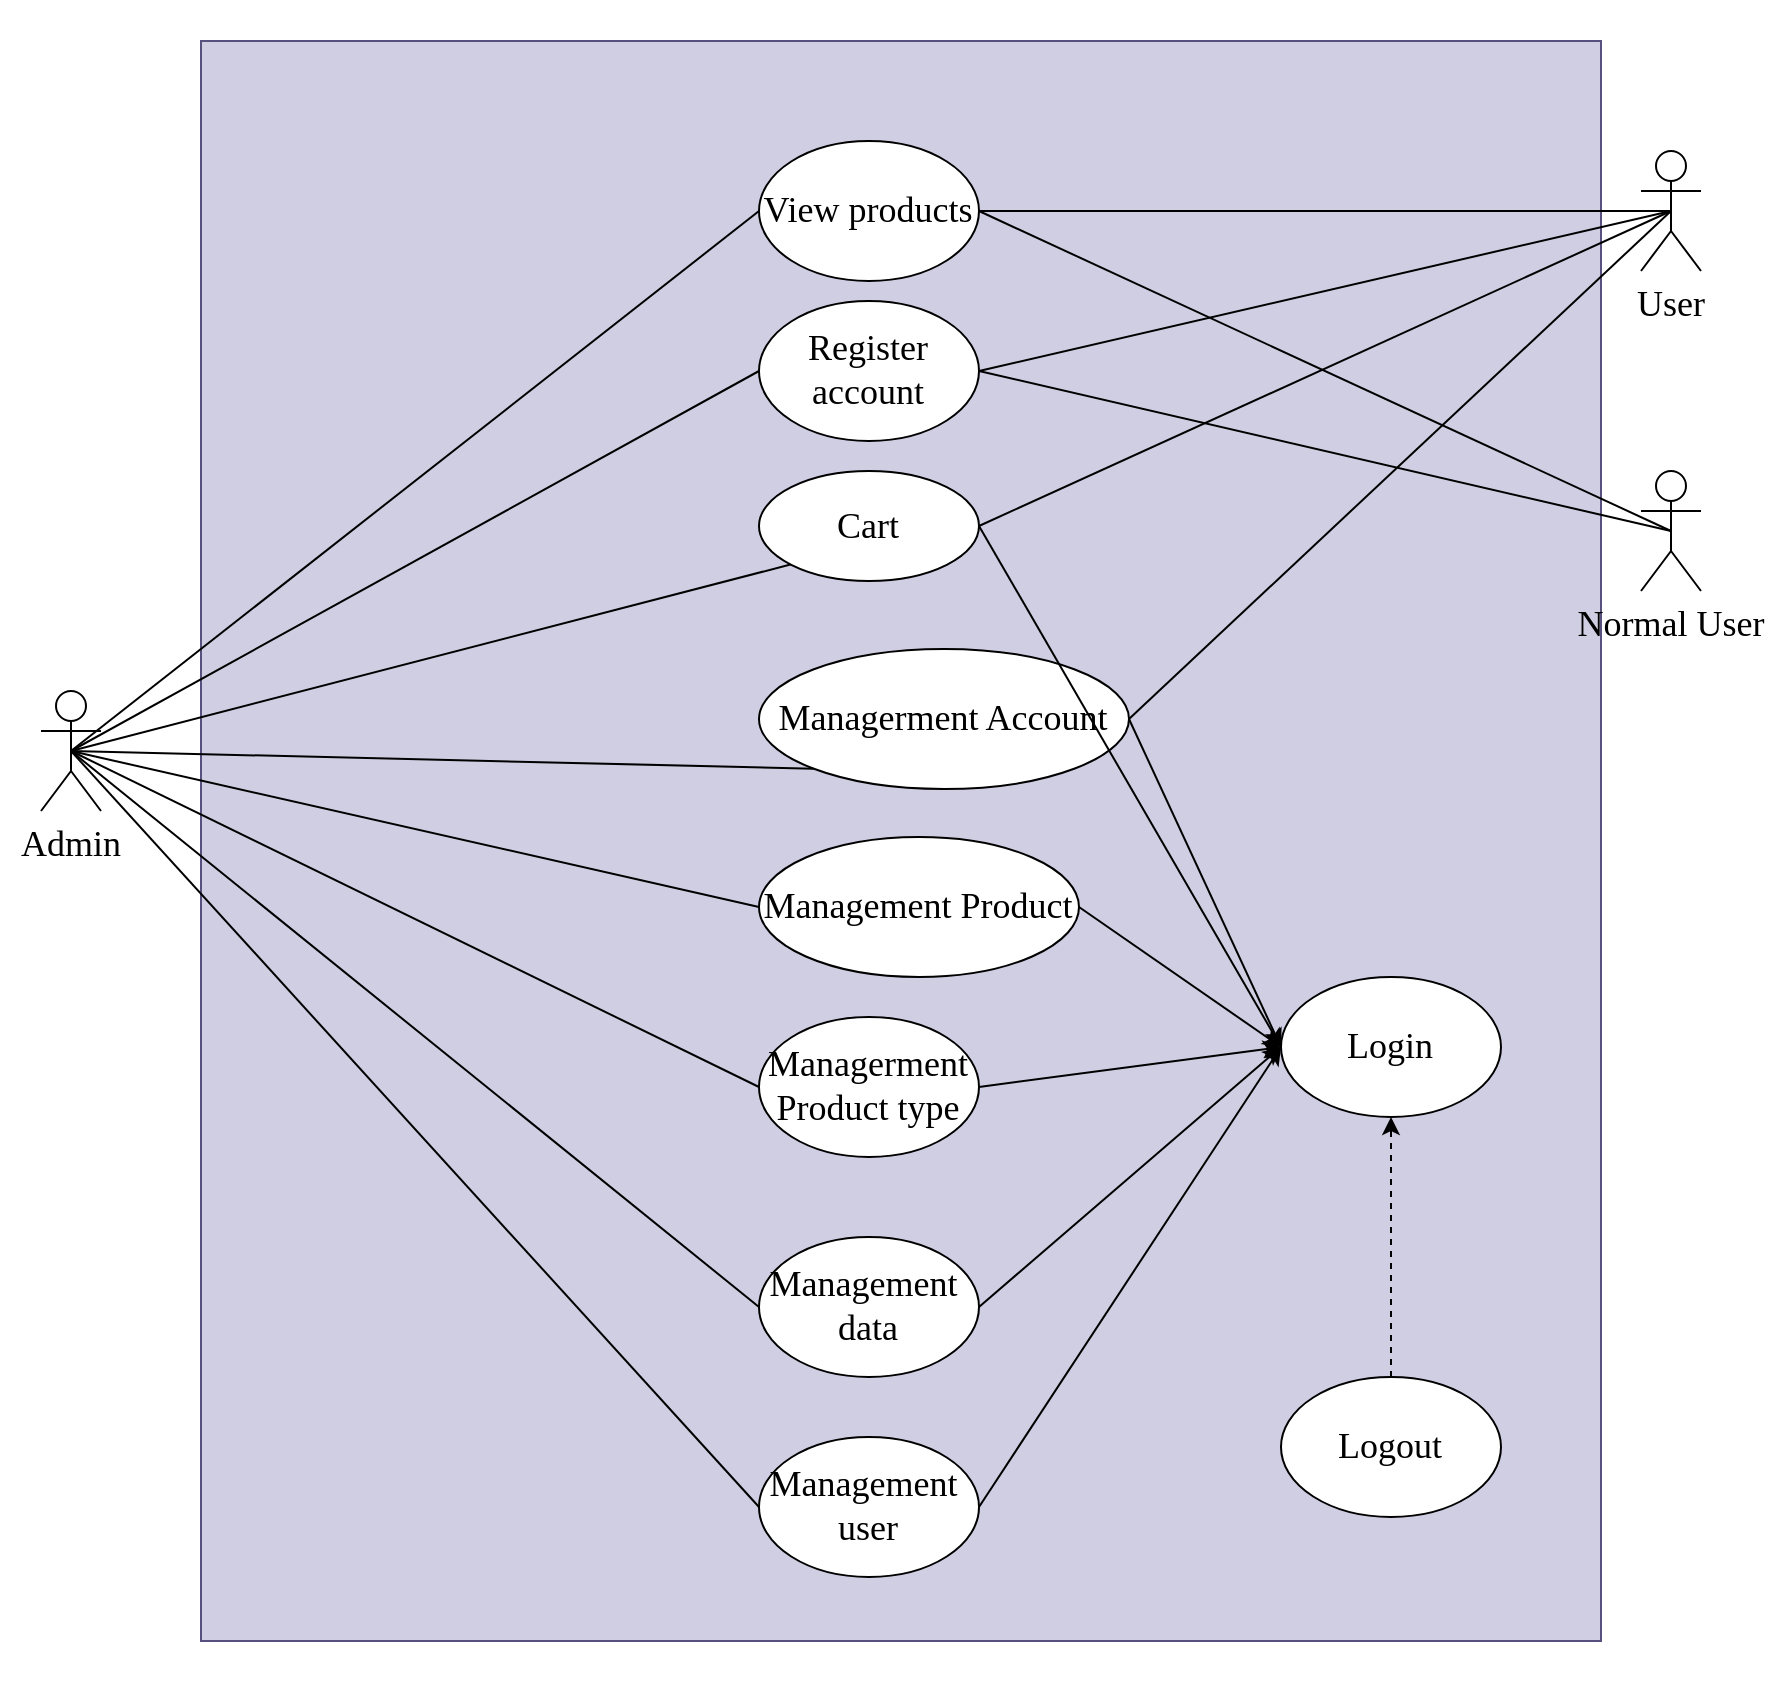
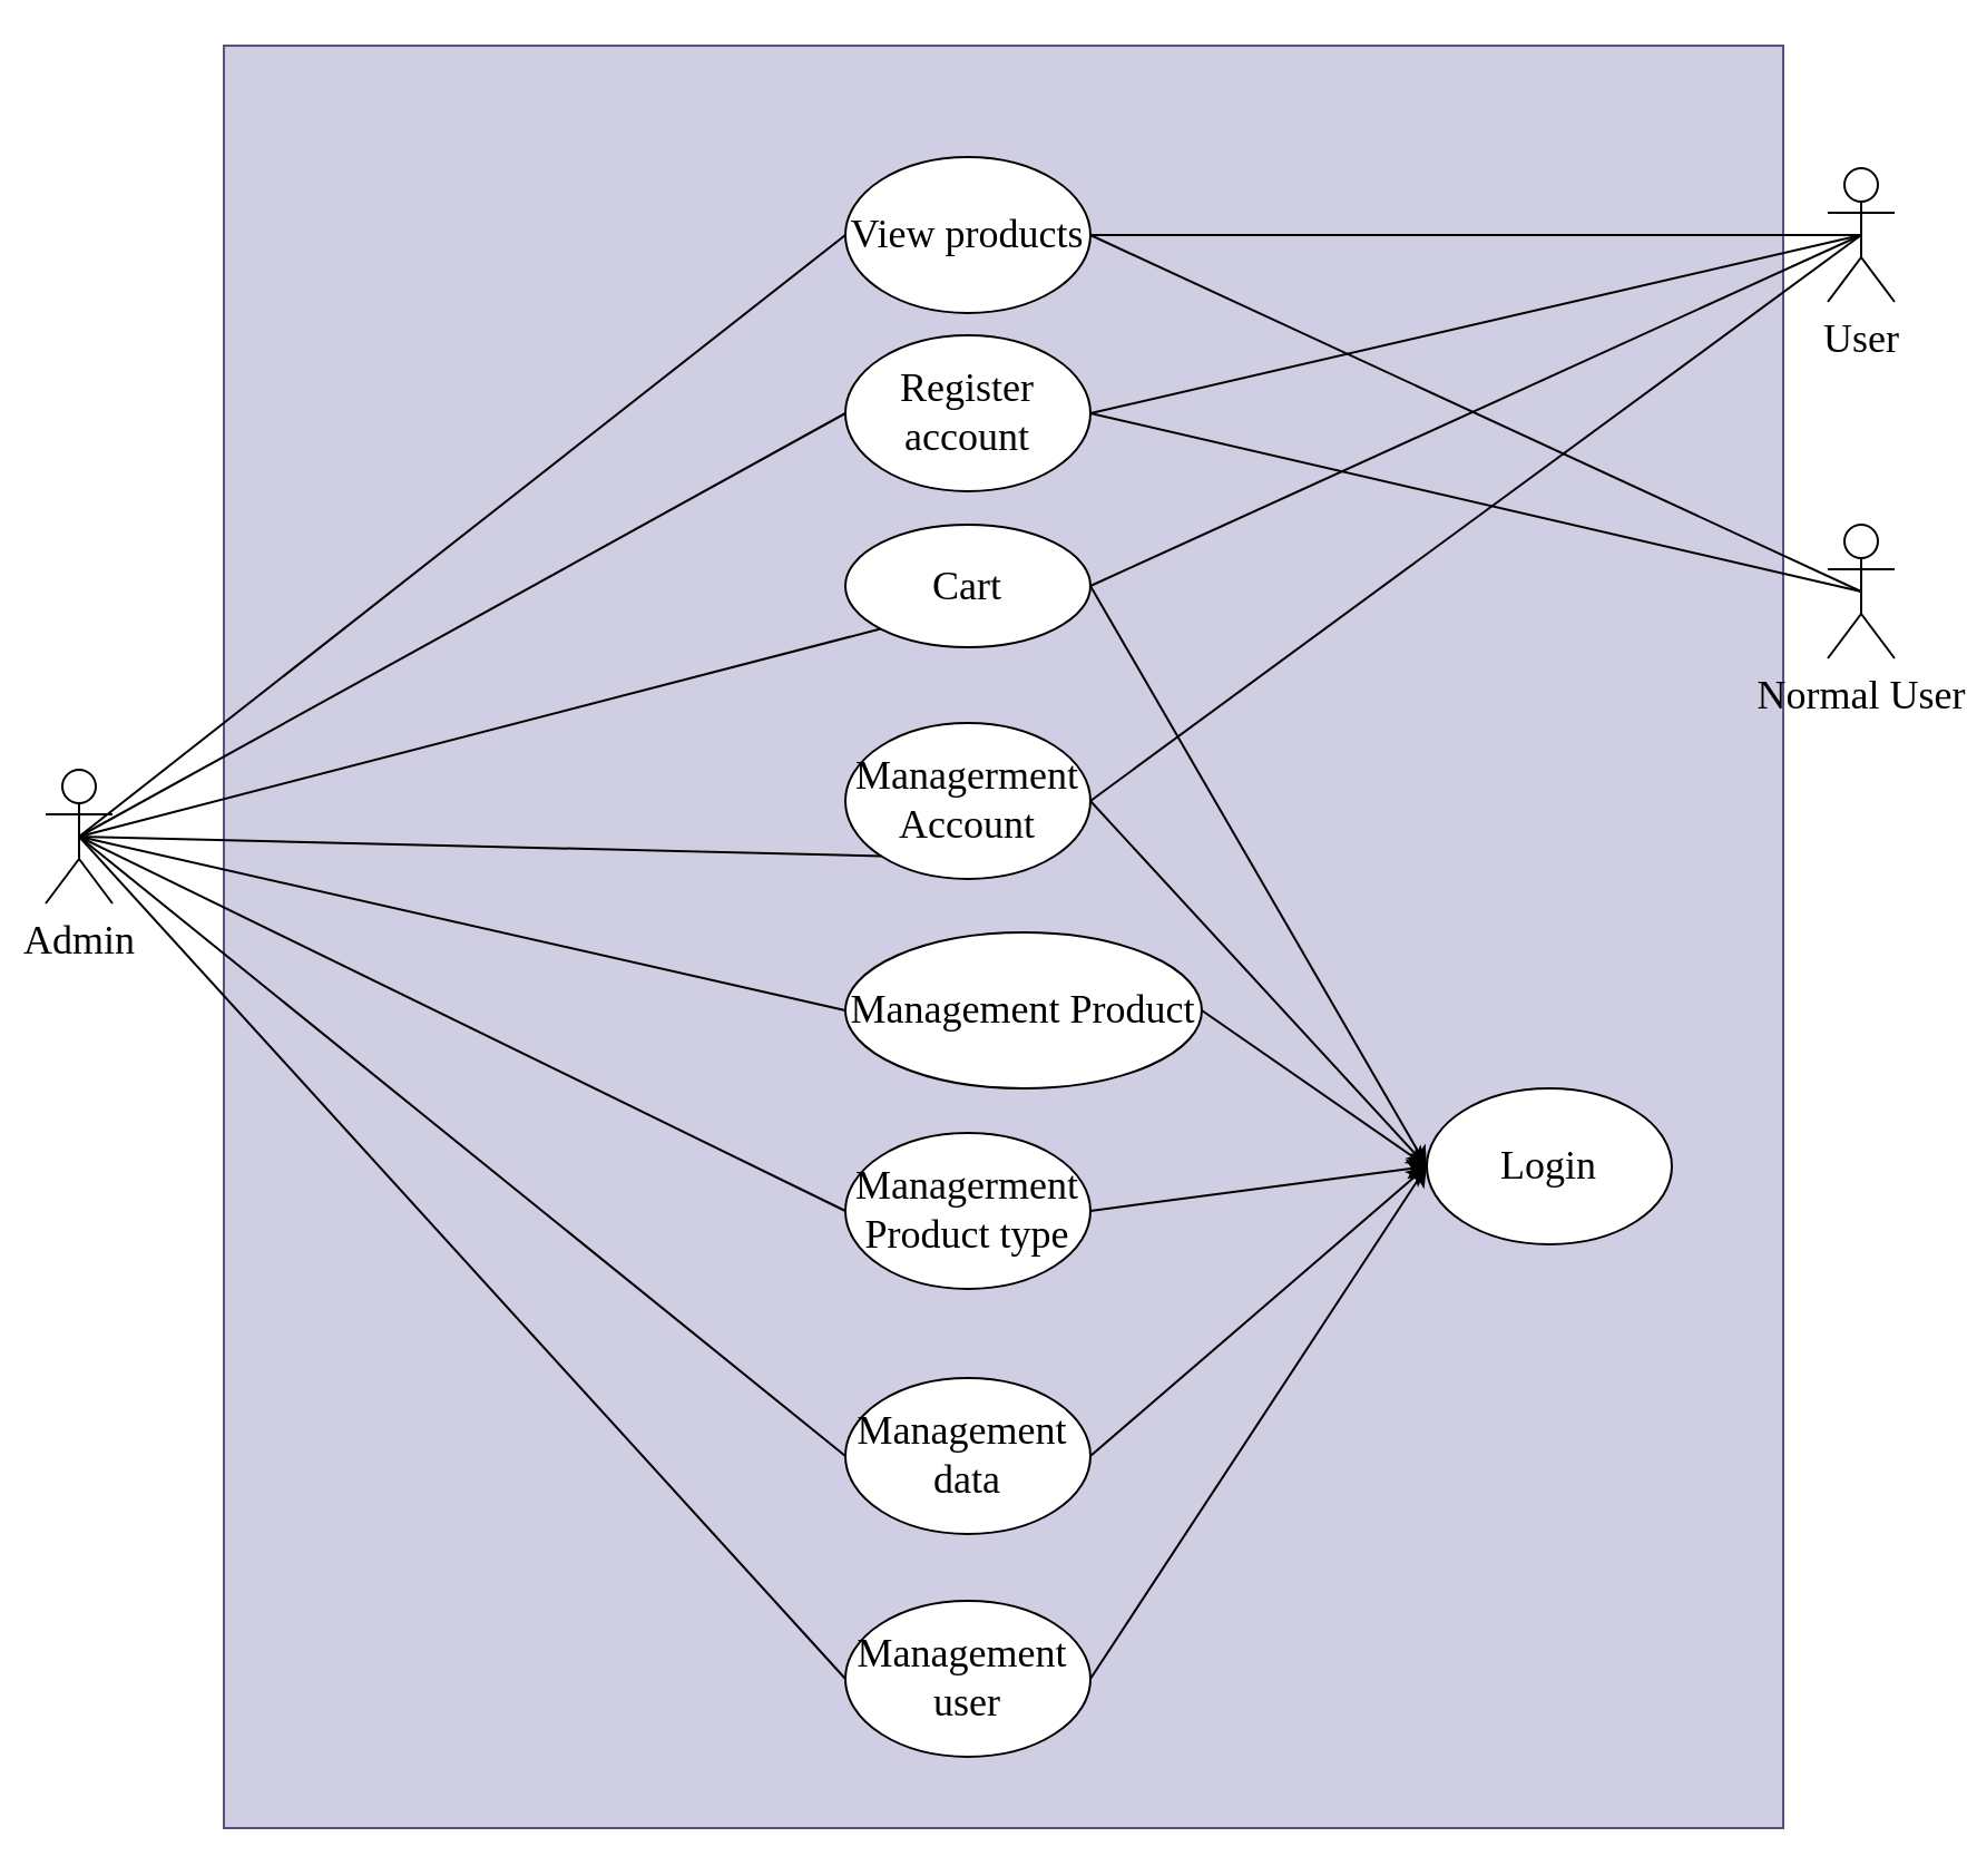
- <mxCell id="21" value="Managerment Account" style="ellipse;whiteSpace=wrap;html=1;fontFamily=Times New Roman;fontSize=18;" vertex="1" parent="1"><mxGeometry x="379" y="324" width="185" height="70" as="geometry" /></mxCell>
+ <mxCell id="21" value="Managerment Account" style="ellipse;whiteSpace=wrap;html=1;fontFamily=Times New Roman;fontSize=18;" vertex="1" parent="1"><mxGeometry x="379" y="324" width="110" height="70" as="geometry" /></mxCell>
- <mxCell id="34" style="edgeStyle=orthogonalEdgeStyle;rounded=0;sketch=0;orthogonalLoop=1;jettySize=auto;html=1;entryX=0.5;entryY=1;entryDx=0;entryDy=0;shadow=0;dashed=1;startArrow=none;startFill=0;endArrow=classic;endFill=1;strokeColor=#000000;strokeWidth=1;fontFamily=Times New Roman;fontSize=18;" edge="1" parent="1" source="35" target="26"><mxGeometry relative="1" as="geometry" /></mxCell>
- <mxCell id="35" value="Logout" style="ellipse;whiteSpace=wrap;html=1;fontFamily=Times New Roman;fontSize=18;" vertex="1" parent="1"><mxGeometry x="640" y="688" width="110" height="70" as="geometry" /></mxCell>
